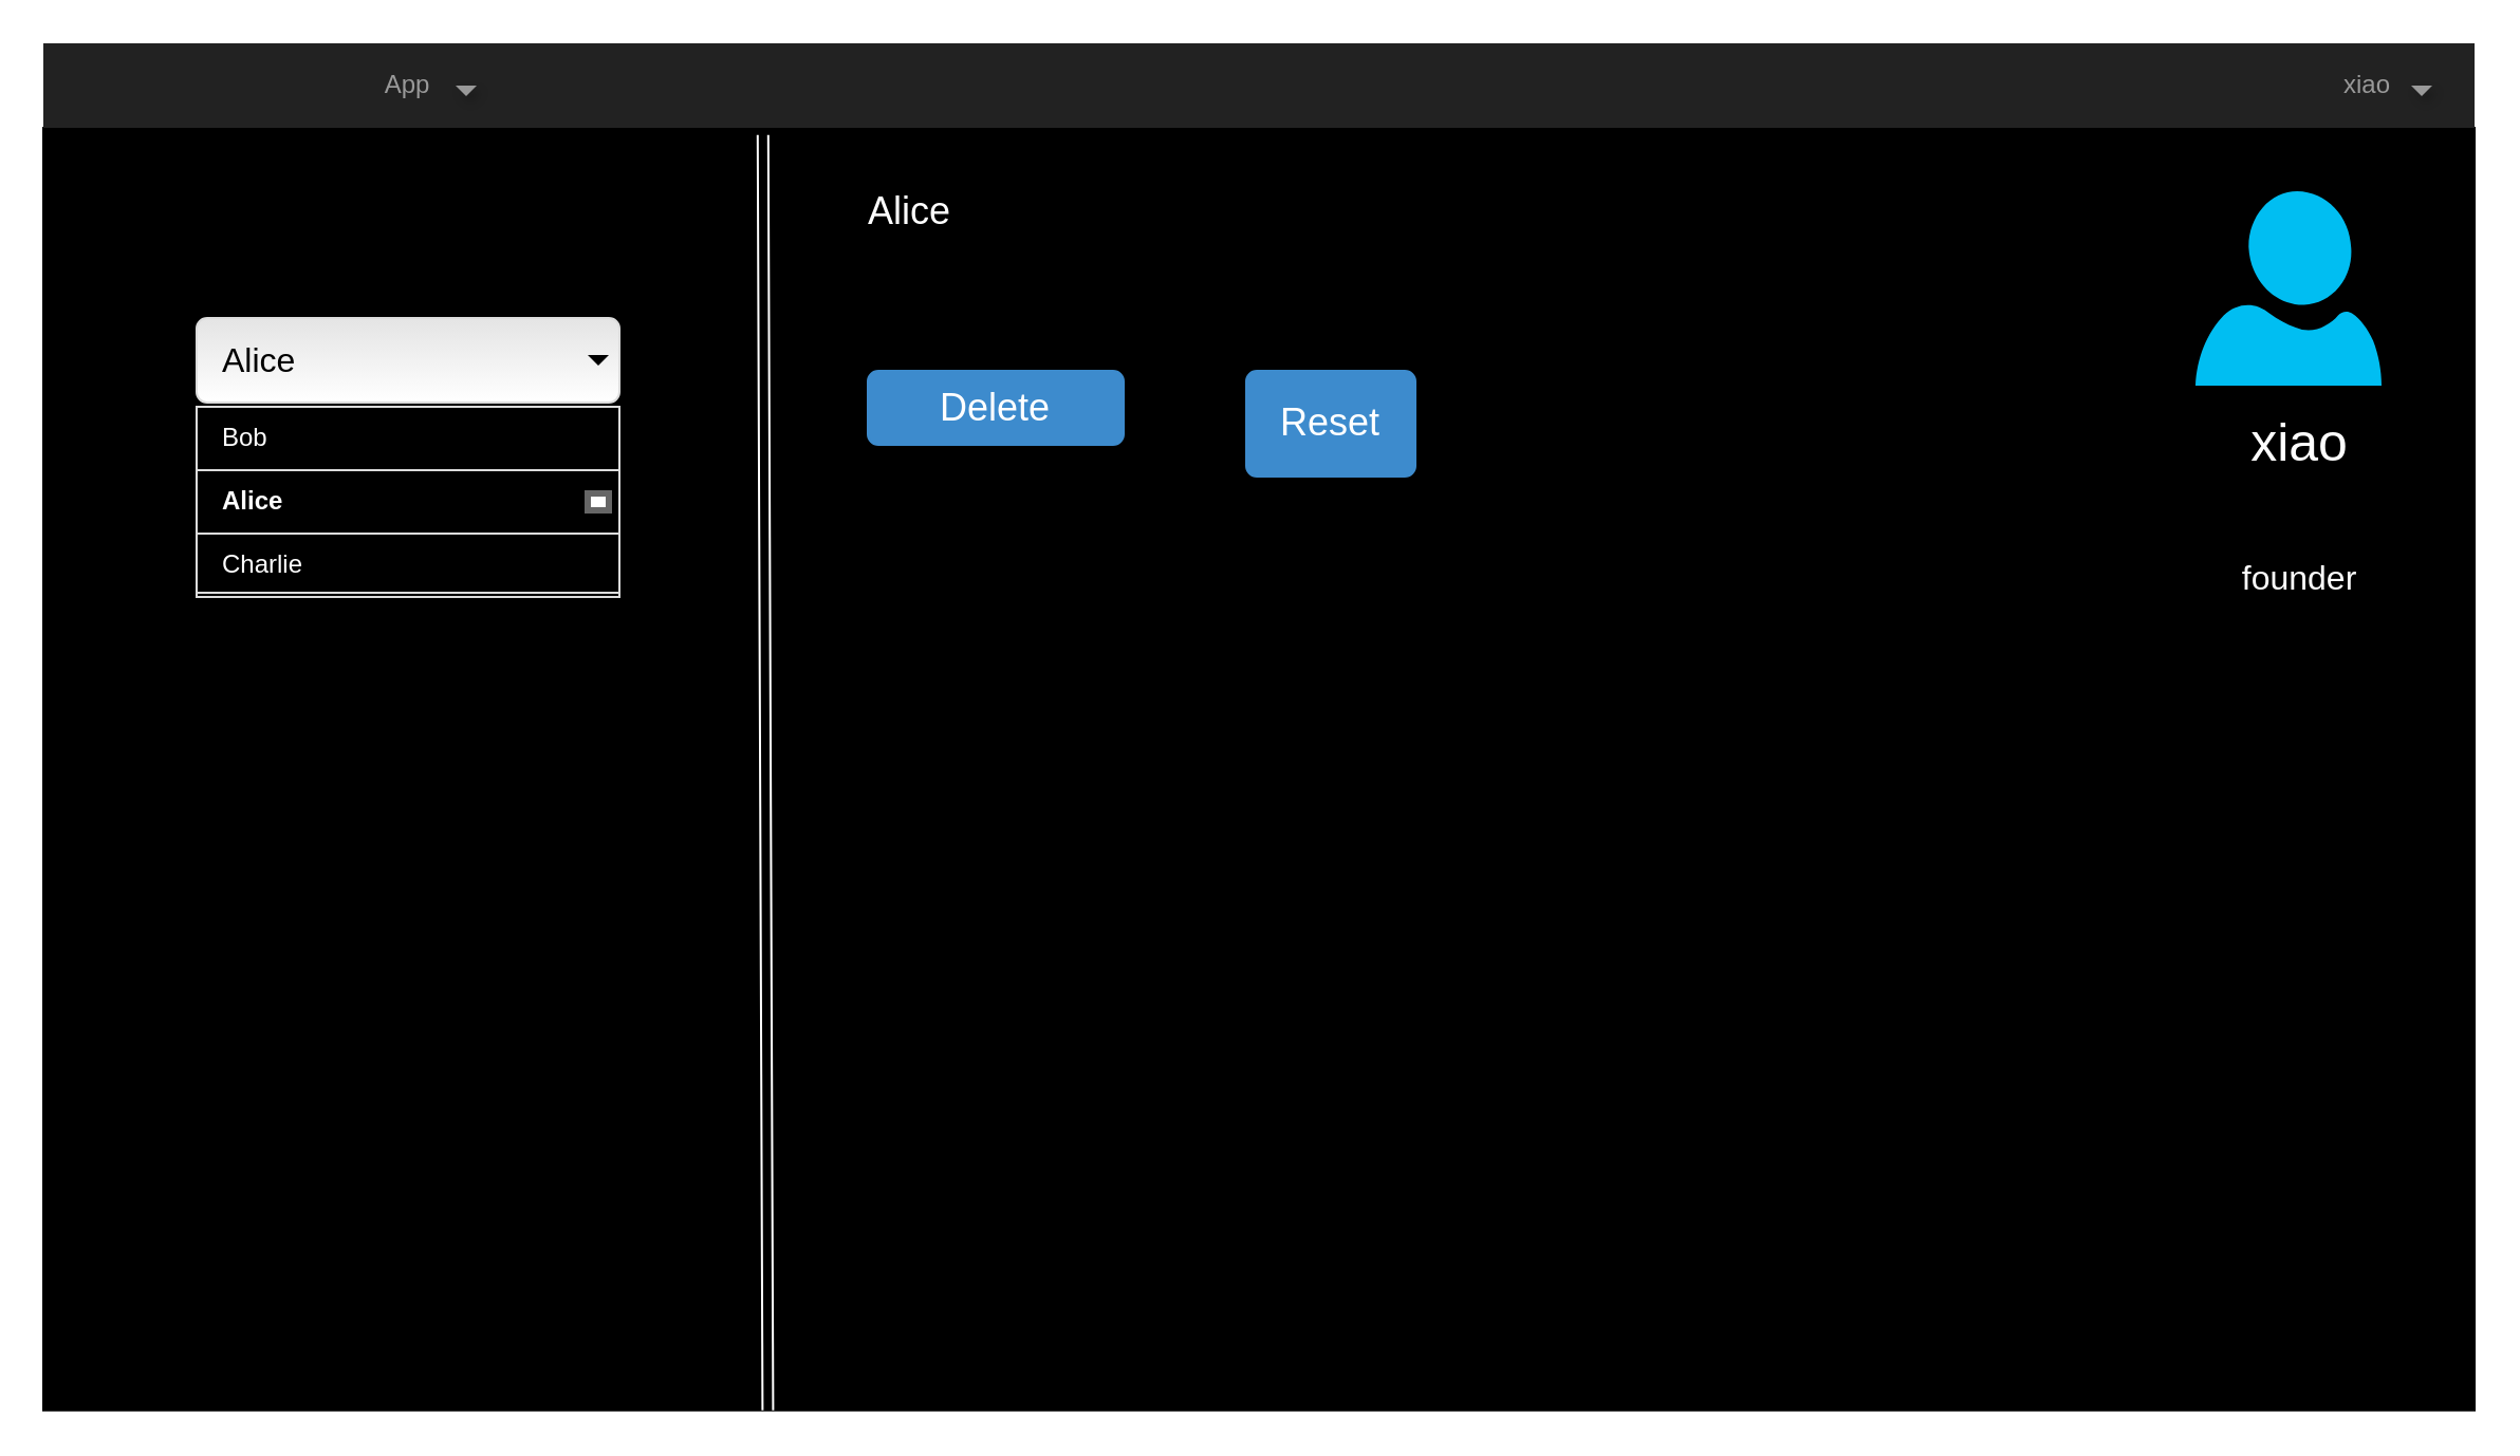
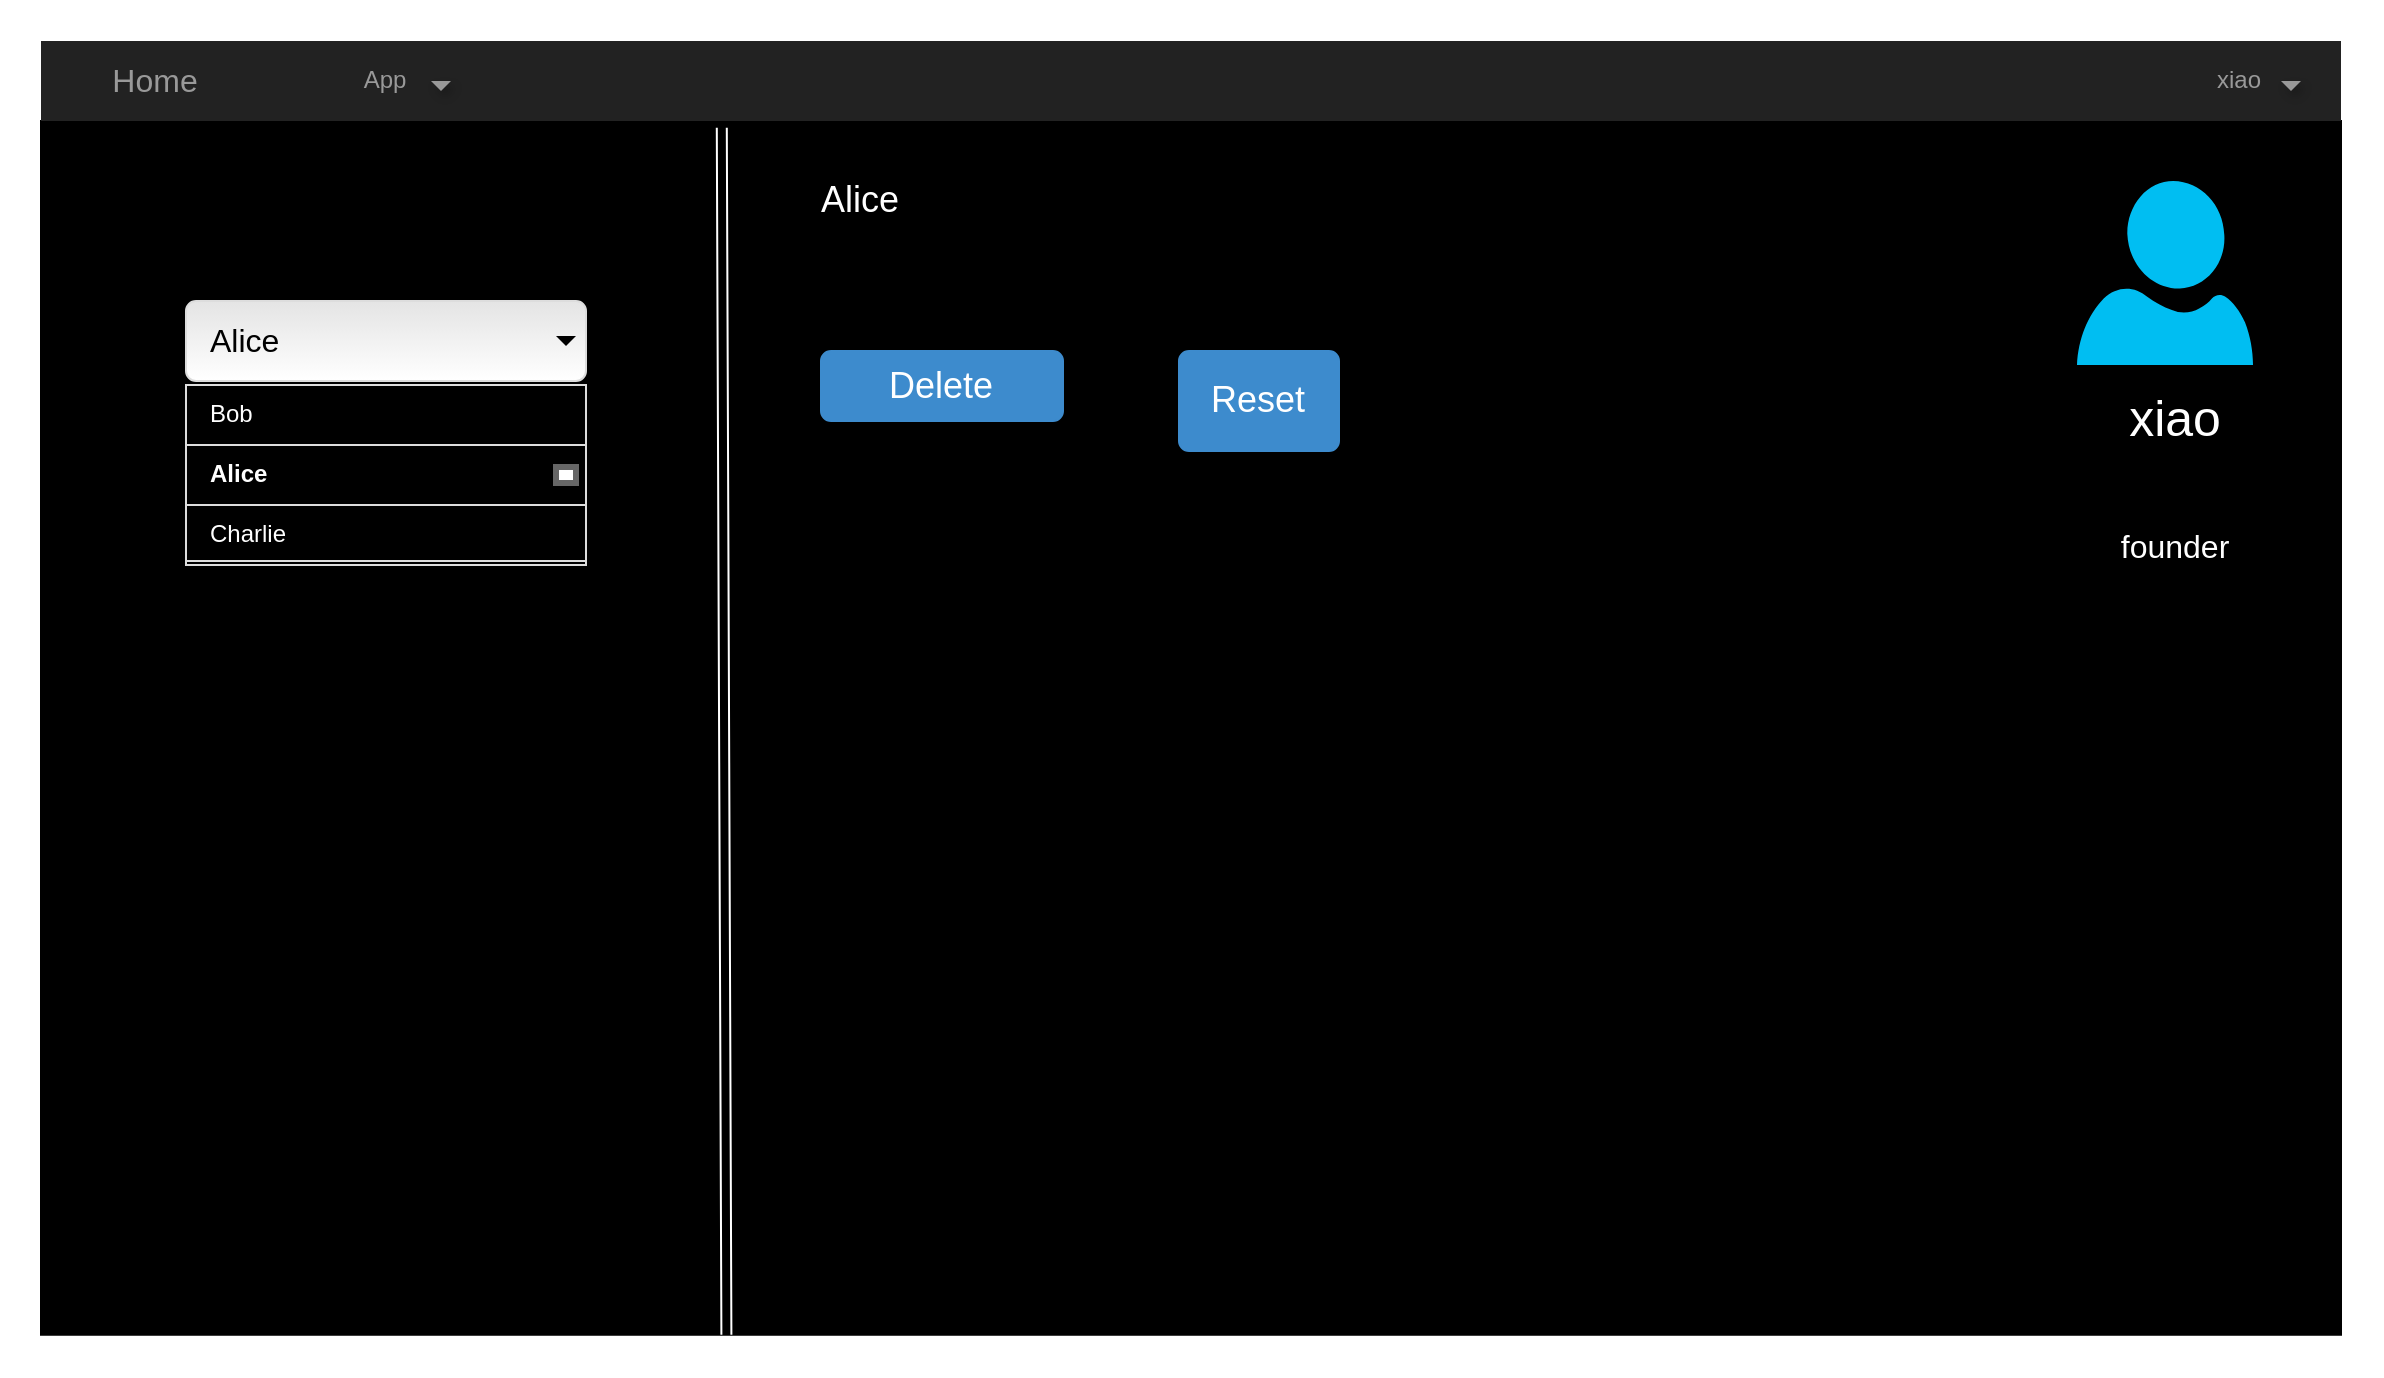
+ <mxCell id="4" value="&lt;font style=&quot;font-size: 16px&quot;&gt;Home&lt;/font&gt;" style="html=1;shadow=0;dashed=0;fillColor=none;strokeColor=none;shape=mxgraph.bootstrap.rect;fontColor=#999999;fontSize=14;whiteSpace=wrap;" parent="3" vertex="1"><mxGeometry width="115" height="40" as="geometry" /></mxCell>
